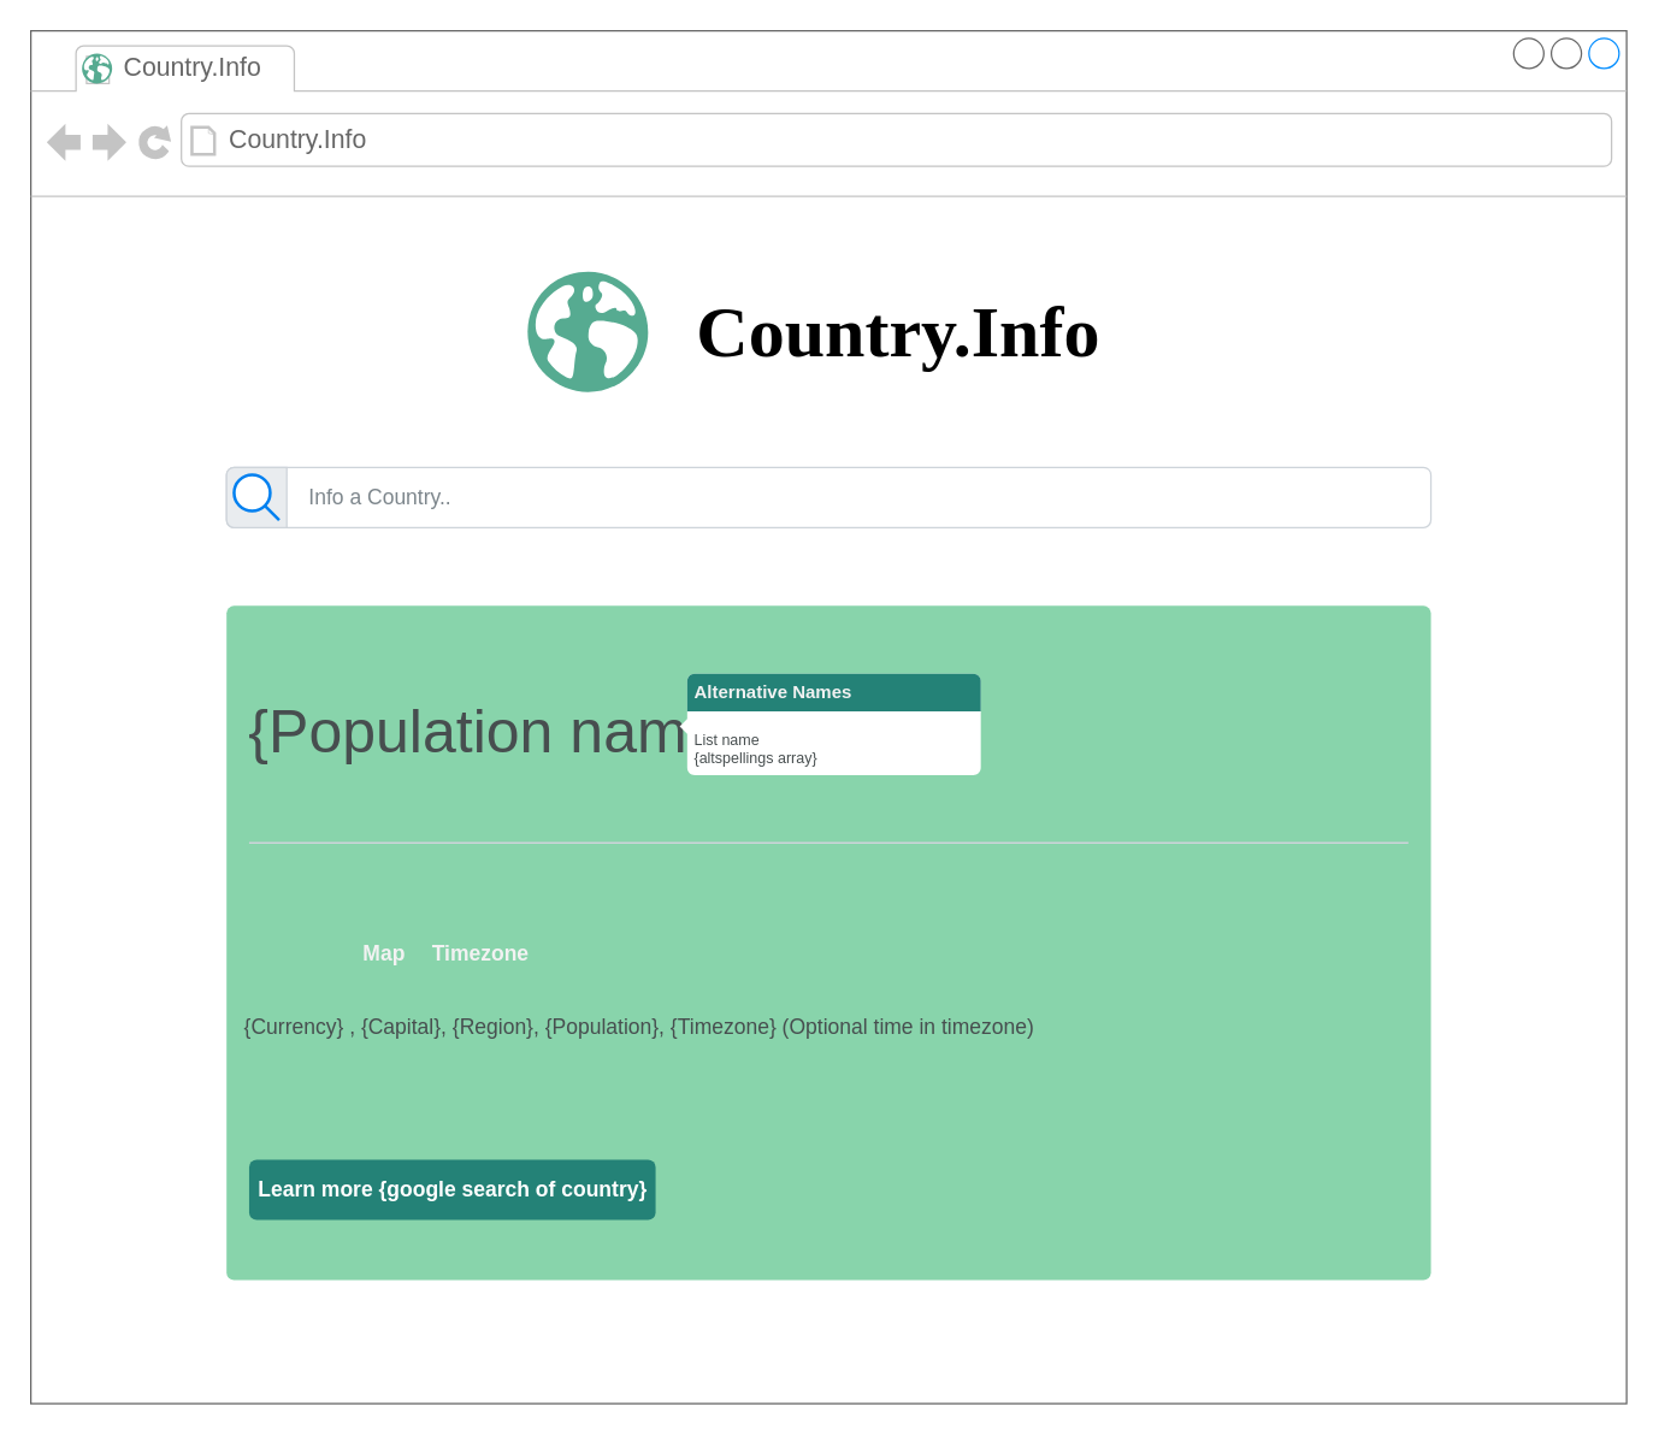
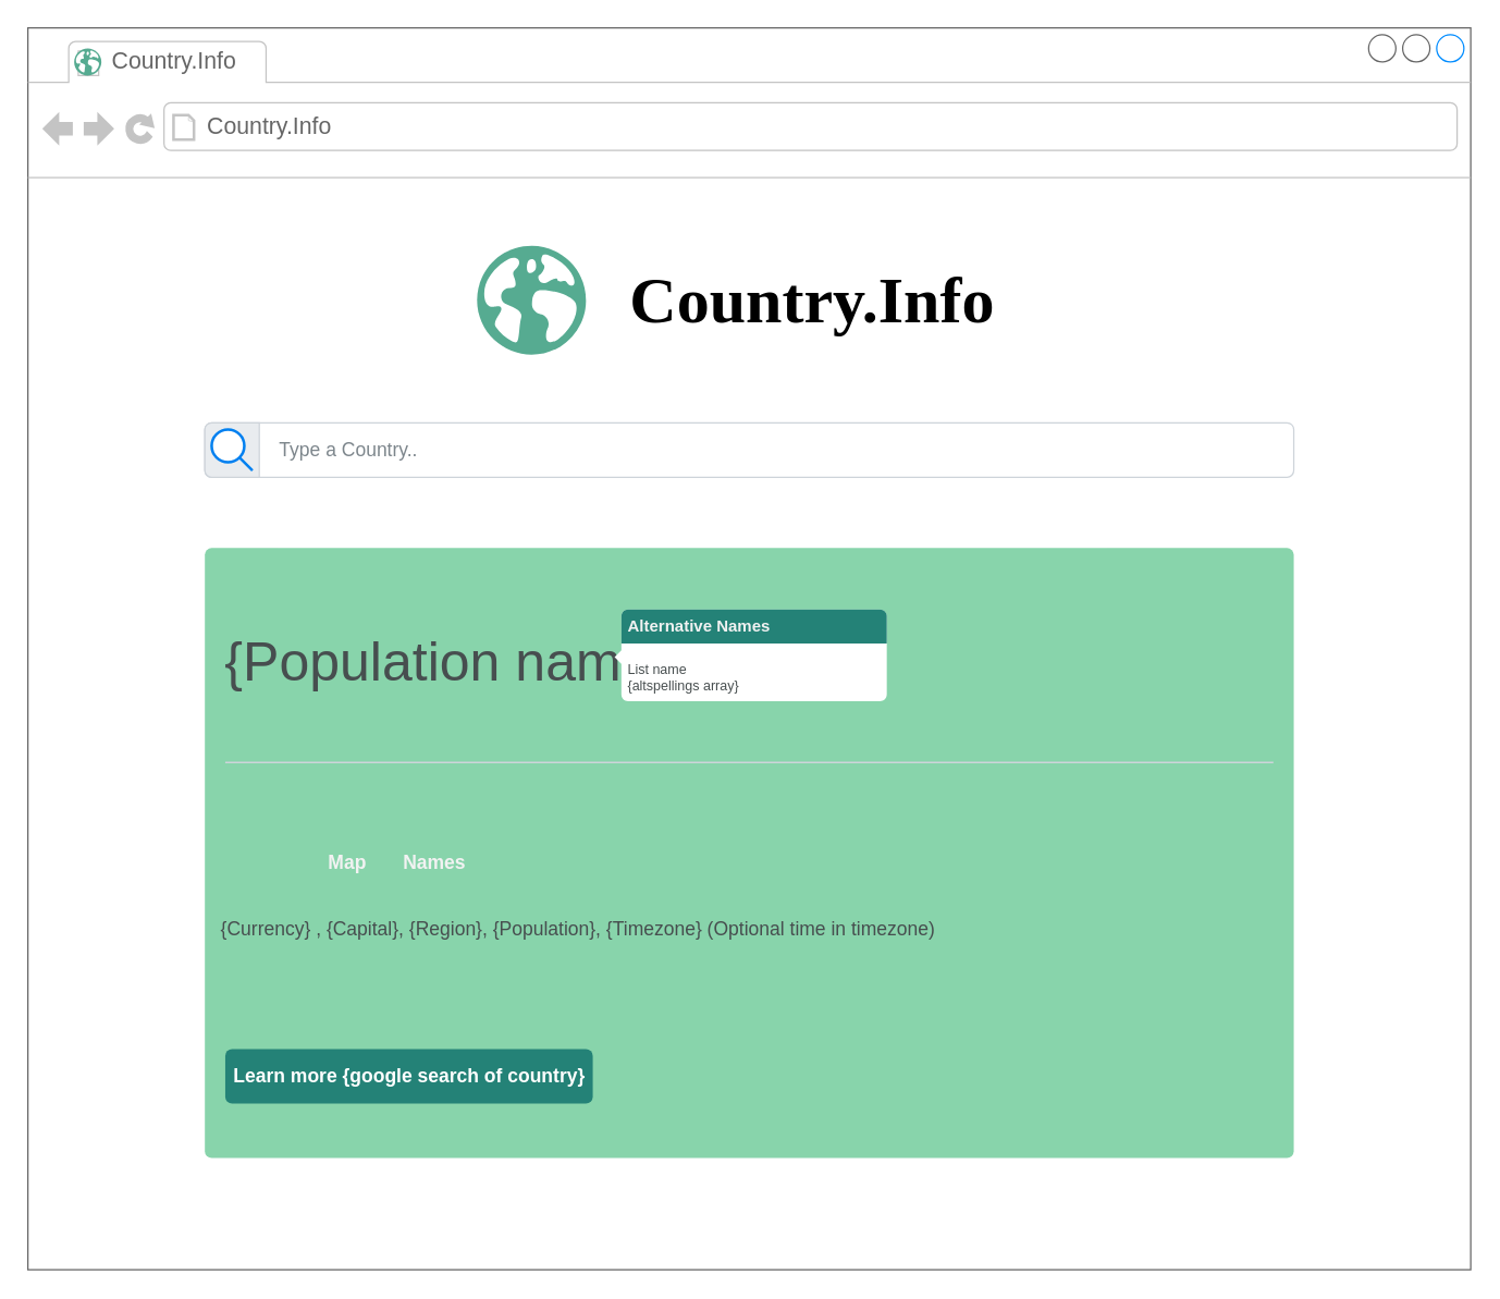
- <mxCell id="13" value="Info a Country..&amp;nbsp;" style="html=1;shadow=0;dashed=0;shape=mxgraph.bootstrap.rrect;rSize=5;strokeColor=#CED4DA;html=1;whiteSpace=wrap;fillColor=#FFFFFF;fontColor=#7D868C;align=left;spacing=15;spacingLeft=40;fontSize=14;" vertex="1" parent="2"><mxGeometry x="130" y="290" width="800" height="40" as="geometry" /></mxCell>
+ <mxCell id="13" value="Type a Country..&amp;nbsp;" style="html=1;shadow=0;dashed=0;shape=mxgraph.bootstrap.rrect;rSize=5;strokeColor=#CED4DA;html=1;whiteSpace=wrap;fillColor=#FFFFFF;fontColor=#7D868C;align=left;spacing=15;spacingLeft=40;fontSize=14;" vertex="1" parent="2"><mxGeometry x="130" y="290" width="800" height="40" as="geometry" /></mxCell>
- <mxCell id="12" value="Timezone" style="fillColor=none;strokeColor=none;fontSize=14;fontColor=#F2F2F2;fontStyle=1" vertex="1" parent="5"><mxGeometry x="134" y="210" width="70" height="40" as="geometry" /></mxCell>
+ <mxCell id="12" value="Names" style="fillColor=none;strokeColor=none;fontSize=14;fontColor=#F2F2F2;fontStyle=1" vertex="1" parent="5"><mxGeometry x="134" y="210" width="70" height="40" as="geometry" /></mxCell>
